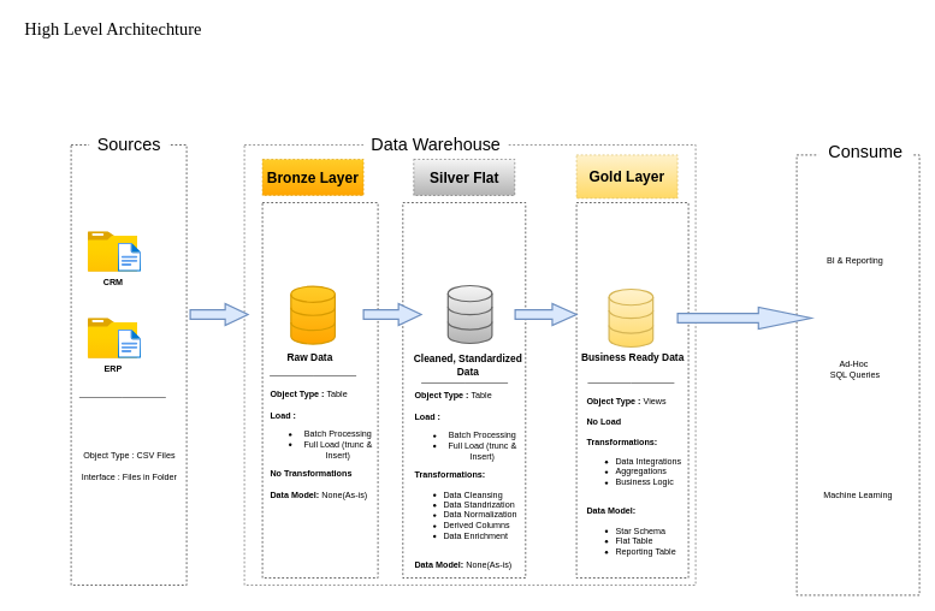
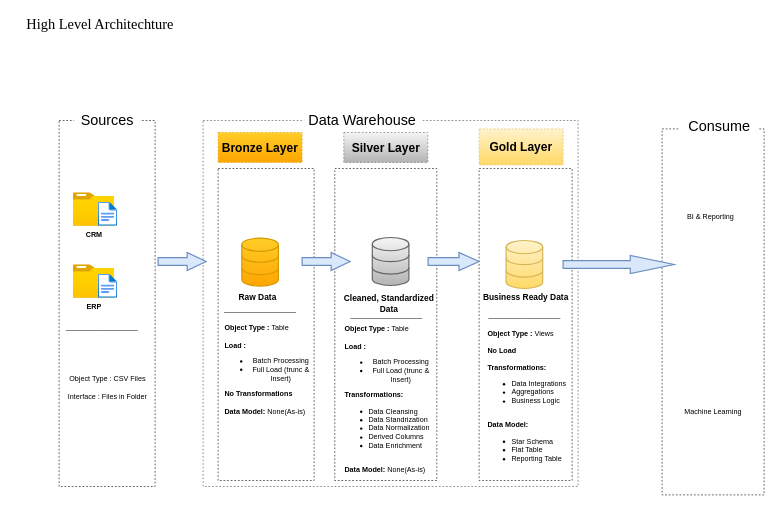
- <mxCell id="3" value="&lt;font style=&quot;font-size: 24px;&quot; face=&quot;Times New Roman&quot;&gt;High Level Architechture&lt;/font&gt;" style="text;html=1;align=center;verticalAlign=middle;resizable=0;points=[];autosize=1;strokeColor=none;fillColor=none;" vertex="1" parent="1"><mxGeometry x="20.77" y="20" width="270" height="40" as="geometry" /></mxCell>
+ <mxCell id="3" value="&lt;font style=&quot;font-size: 24px;&quot; face=&quot;Times New Roman&quot;&gt;High Level Architechture&lt;/font&gt;" style="text;html=1;align=center;verticalAlign=middle;resizable=0;points=[];autosize=1;strokeColor=none;fillColor=none;" vertex="1" parent="1"><mxGeometry x="30.77" y="20" width="270" height="40" as="geometry" /></mxCell>
- <mxCell id="11" value="&lt;font style=&quot;font-size: 20px;&quot;&gt;&lt;b&gt;Silver Flat&lt;/b&gt;&lt;/font&gt;" style="rounded=0;whiteSpace=wrap;html=1;dashed=1;strokeColor=#666666;fillColor=#f5f5f5;gradientColor=#b3b3b3;" vertex="1" parent="1"><mxGeometry x="572.5" y="220" width="140" height="50" as="geometry" /></mxCell>
+ <mxCell id="11" value="&lt;font style=&quot;font-size: 20px;&quot;&gt;&lt;b&gt;Silver Layer&lt;/b&gt;&lt;/font&gt;" style="rounded=0;whiteSpace=wrap;html=1;dashed=1;strokeColor=#666666;fillColor=#f5f5f5;gradientColor=#b3b3b3;" vertex="1" parent="1"><mxGeometry x="572.5" y="220" width="140" height="50" as="geometry" /></mxCell>
- <mxCell id="41" value="Ad-Hoc&amp;nbsp;&lt;div&gt;SQL Queries&lt;/div&gt;" style="text;html=1;align=center;verticalAlign=middle;whiteSpace=wrap;rounded=0;" vertex="1" parent="1"><mxGeometry x="1133.5" y="496" width="99.5" height="30" as="geometry" /></mxCell>
